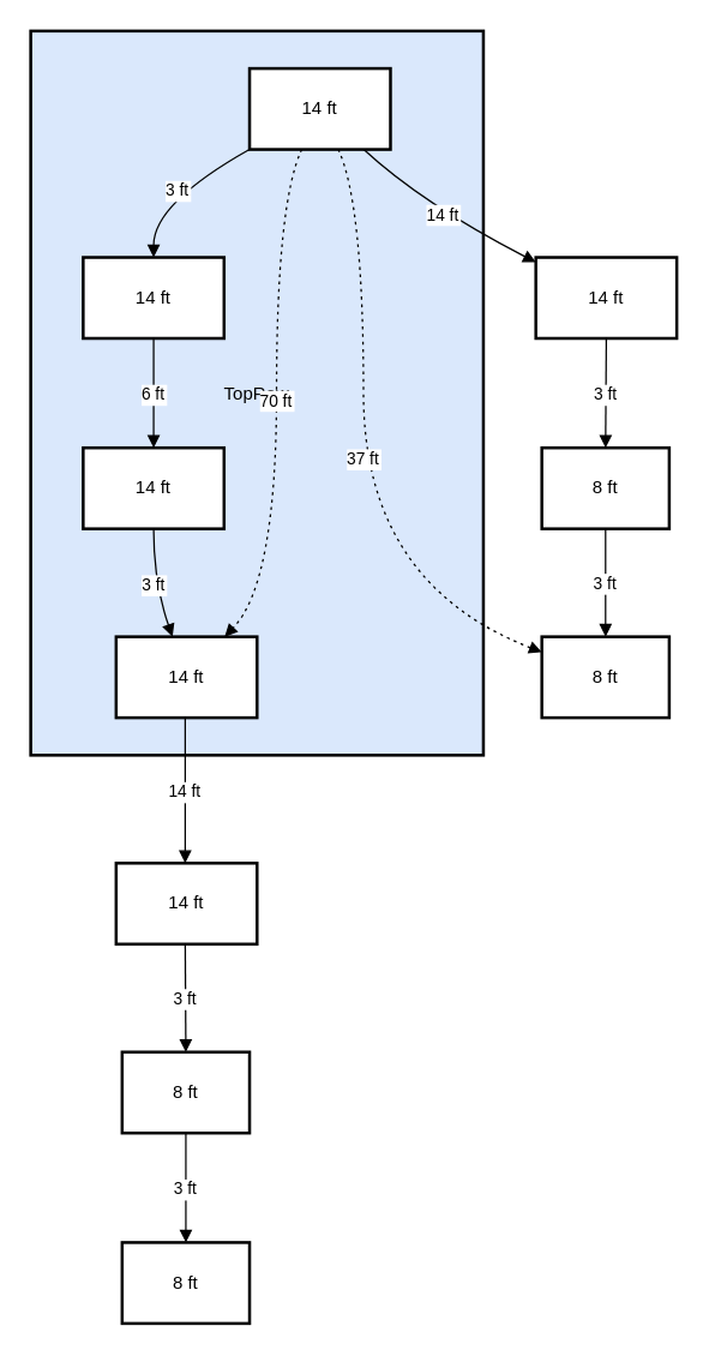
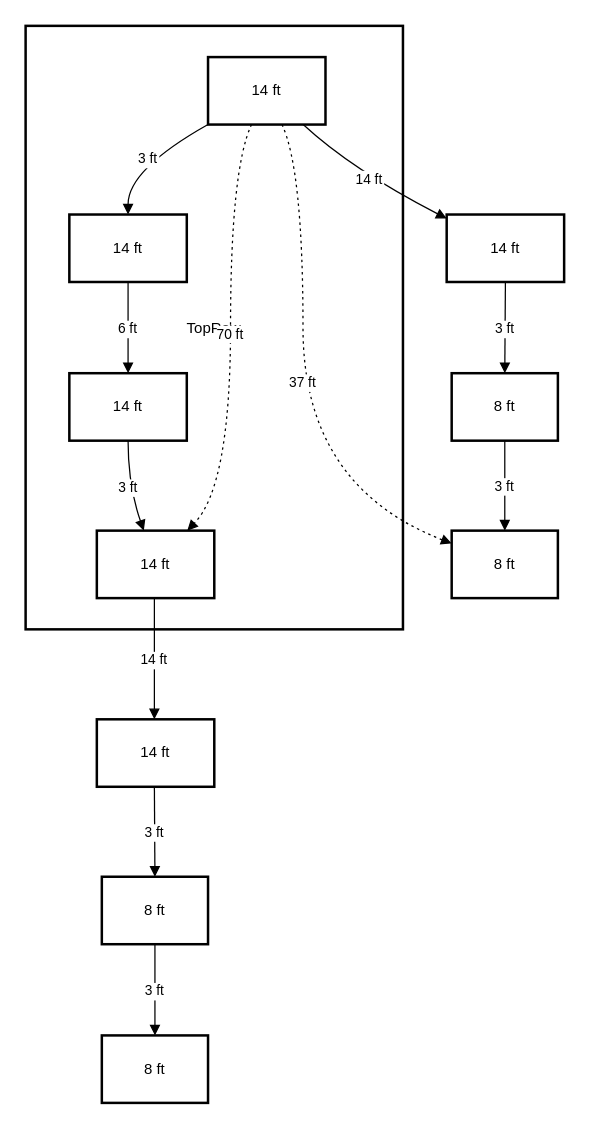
- <mxCell id="2" value="TopRow" style="whiteSpace=wrap;strokeWidth=2;fillColor=#dae8fc;" parent="1" vertex="1"><mxGeometry x="20" y="20" width="302" height="483" as="geometry" /></mxCell>
+ <mxCell id="2" value="TopRow" style="whiteSpace=wrap;strokeWidth=2;" parent="1" vertex="1"><mxGeometry x="20" y="20" width="302" height="483" as="geometry" /></mxCell>
